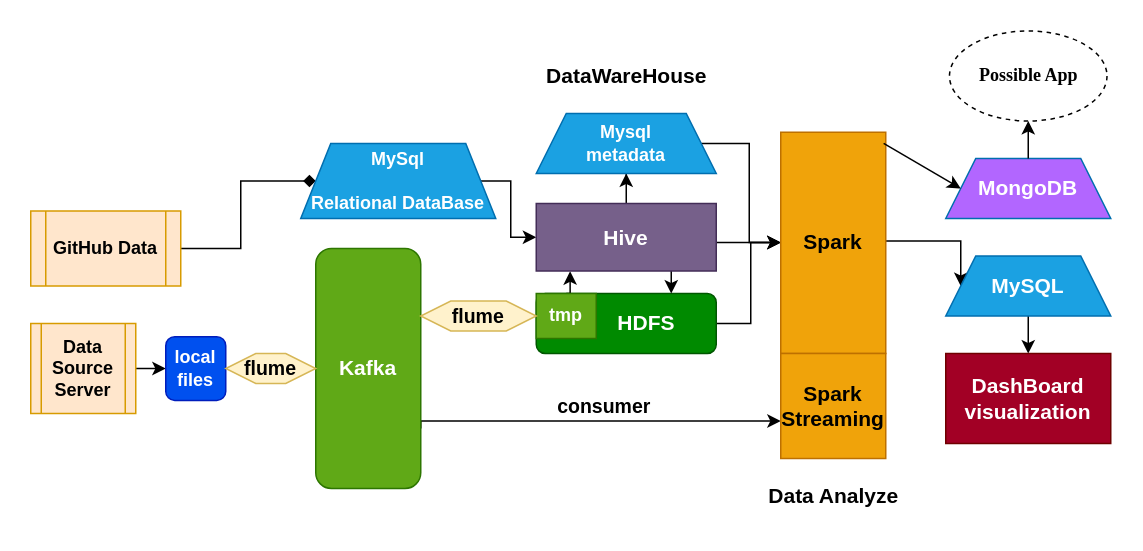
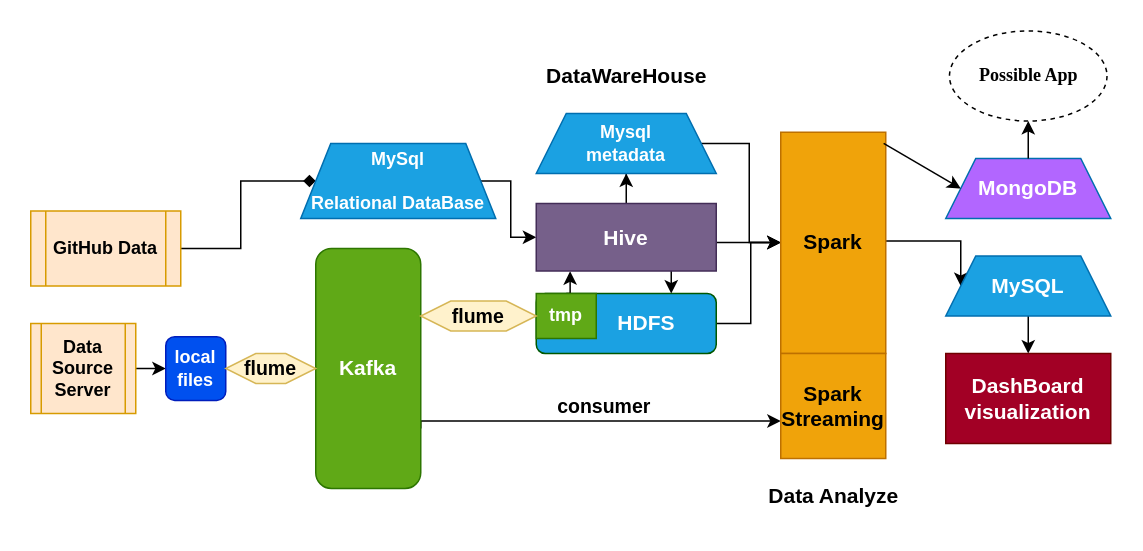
- <mxCell id="12" value="&amp;nbsp; &amp;nbsp; &amp;nbsp; &amp;nbsp;HDFS" style="rounded=1;whiteSpace=wrap;html=1;fontStyle=1;fontSize=14;fillColor=#008a00;fontColor=#ffffff;strokeColor=#005700;" parent="1" vertex="1"><mxGeometry x="357" y="195" width="120" height="40" as="geometry" /></mxCell>
+ <mxCell id="12" value="&amp;nbsp; &amp;nbsp; &amp;nbsp; &amp;nbsp;HDFS" style="rounded=1;whiteSpace=wrap;html=1;fontStyle=1;fontSize=14;fillColor=#1ba1e2;fontColor=#ffffff;strokeColor=#005700;" parent="1" vertex="1"><mxGeometry x="357" y="195" width="120" height="40" as="geometry" /></mxCell>
